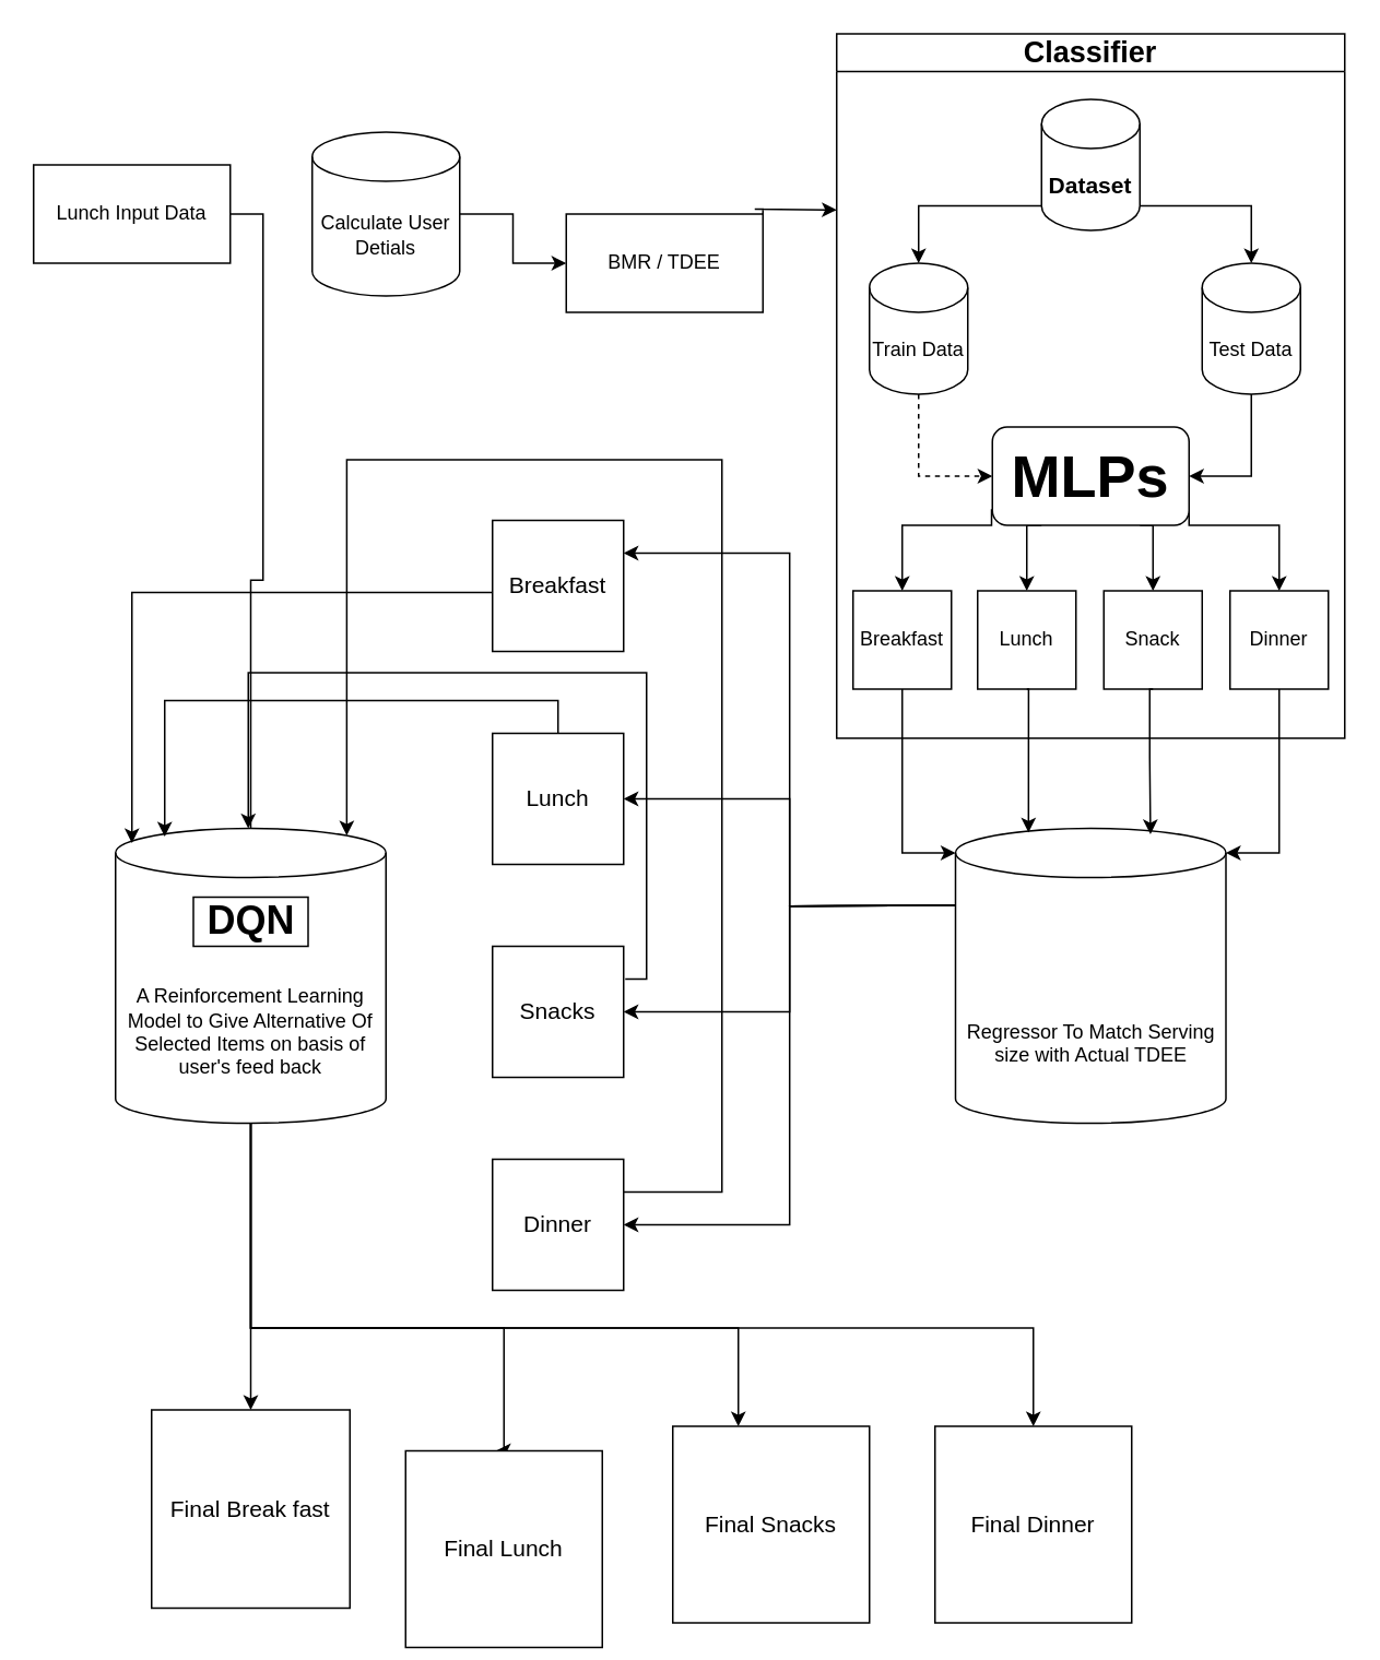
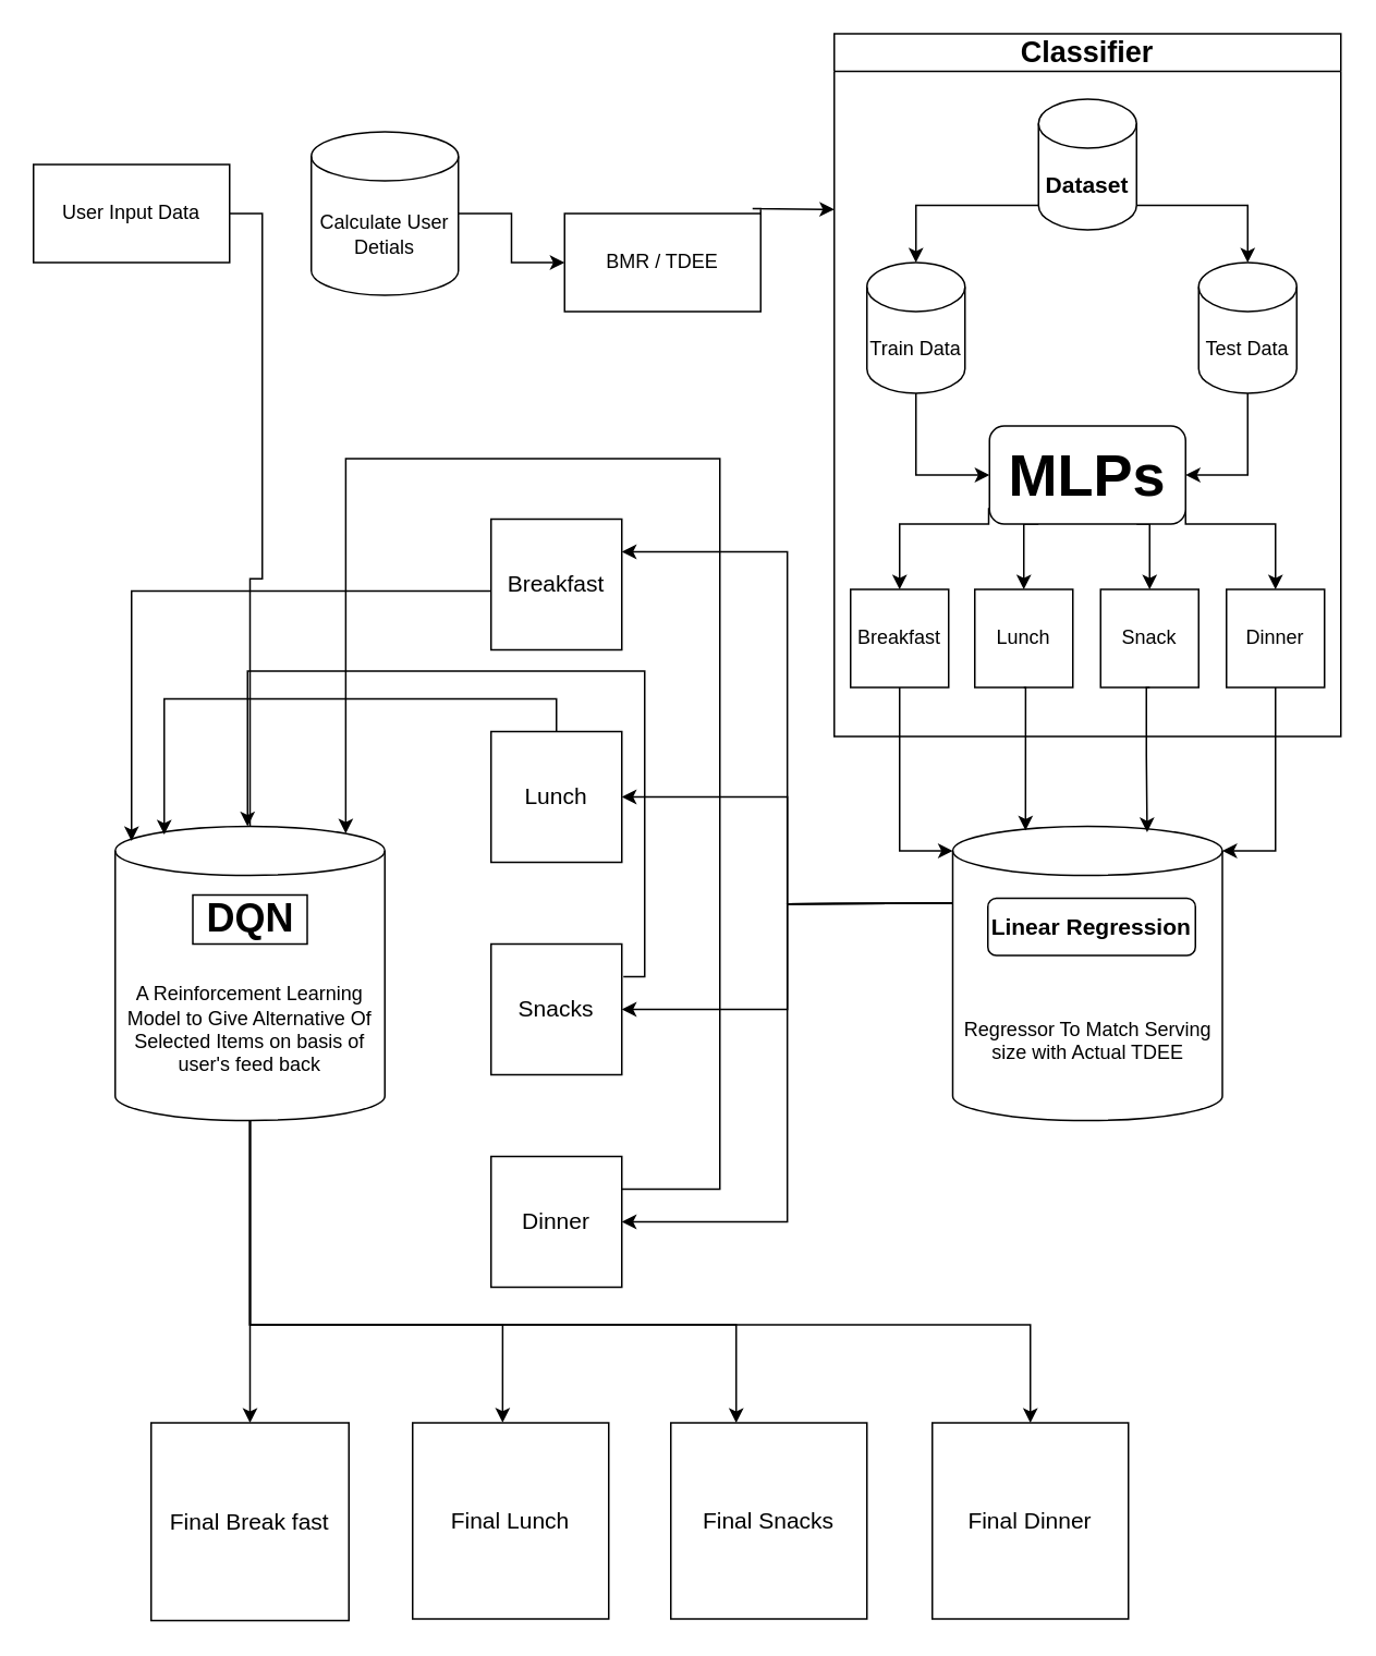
- <mxCell id="3" value="Lunch Input Data" style="rounded=0;whiteSpace=wrap;html=1;" parent="1" vertex="1"><mxGeometry x="20" y="100" width="120" height="60" as="geometry" /></mxCell>
+ <mxCell id="3" value="User Input Data" style="rounded=0;whiteSpace=wrap;html=1;" parent="1" vertex="1"><mxGeometry x="20" y="100" width="120" height="60" as="geometry" /></mxCell>
- <mxCell id="10" style="edgeStyle=orthogonalEdgeStyle;rounded=0;orthogonalLoop=1;jettySize=auto;html=1;exitX=0.5;exitY=1;exitDx=0;exitDy=0;exitPerimeter=0;entryX=0;entryY=0.5;entryDx=0;entryDy=0;dashed=1;" parent="8" source="11" target="18" edge="1"><mxGeometry relative="1" as="geometry" /></mxCell>
+ <mxCell id="10" style="edgeStyle=orthogonalEdgeStyle;rounded=0;orthogonalLoop=1;jettySize=auto;html=1;exitX=0.5;exitY=1;exitDx=0;exitDy=0;exitPerimeter=0;entryX=0;entryY=0.5;entryDx=0;entryDy=0;" parent="8" source="11" target="18" edge="1"><mxGeometry relative="1" as="geometry" /></mxCell>
+ <mxCell id="52" value="&lt;font style=&quot;font-size: 14px;&quot;&gt;&lt;b style=&quot;&quot;&gt;Linear Regression&lt;/b&gt;&lt;/font&gt;" style="rounded=1;whiteSpace=wrap;html=1;" parent="1" vertex="1"><mxGeometry x="604" y="549" width="127" height="35" as="geometry" /></mxCell>
- <mxCell id="48" value="&lt;font style=&quot;font-size: 14px;&quot;&gt;Final Break fast&lt;/font&gt;" style="whiteSpace=wrap;html=1;aspect=fixed;" parent="1" vertex="1"><mxGeometry x="92" y="860" width="121" height="121" as="geometry" /></mxCell>
+ <mxCell id="48" value="&lt;font style=&quot;font-size: 14px;&quot;&gt;Final Break fast&lt;/font&gt;" style="whiteSpace=wrap;html=1;aspect=fixed;" parent="1" vertex="1"><mxGeometry x="92" y="870" width="121" height="121" as="geometry" /></mxCell>
- <mxCell id="49" value="&lt;font style=&quot;font-size: 14px;&quot;&gt;Final Lunch&lt;/font&gt;" style="whiteSpace=wrap;html=1;aspect=fixed;" parent="1" vertex="1"><mxGeometry x="247" y="885" width="120" height="120" as="geometry" /></mxCell>
+ <mxCell id="49" value="&lt;font style=&quot;font-size: 14px;&quot;&gt;Final Lunch&lt;/font&gt;" style="whiteSpace=wrap;html=1;aspect=fixed;" parent="1" vertex="1"><mxGeometry x="252" y="870" width="120" height="120" as="geometry" /></mxCell>
